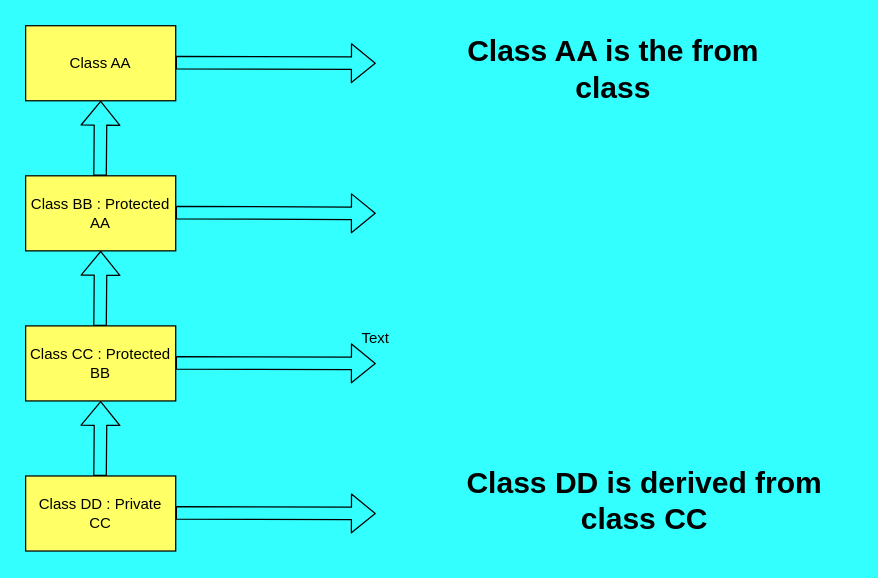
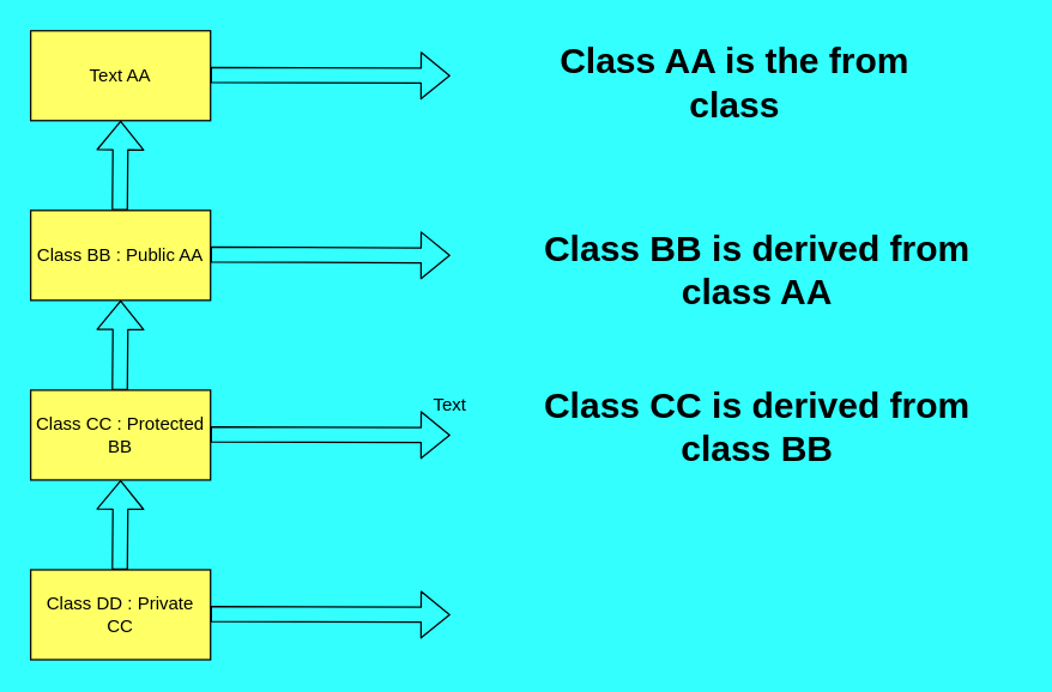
- <mxCell id="5" value="Class AA" style="rounded=0;whiteSpace=wrap;html=1;fillColor=#FFFF66;" vertex="1" parent="1"><mxGeometry x="20" y="20" width="120" height="60" as="geometry" /></mxCell>
+ <mxCell id="5" value="Text AA" style="rounded=0;whiteSpace=wrap;html=1;fillColor=#FFFF66;" vertex="1" parent="1"><mxGeometry x="20" y="20" width="120" height="60" as="geometry" /></mxCell>
- <mxCell id="4" value="Class BB : Protected AA" style="rounded=0;whiteSpace=wrap;html=1;fillColor=#FFFF66;" vertex="1" parent="1"><mxGeometry x="20" y="140" width="120" height="60" as="geometry" /></mxCell>
+ <mxCell id="4" value="Class BB : Public AA" style="rounded=0;whiteSpace=wrap;html=1;fillColor=#FFFF66;" vertex="1" parent="1"><mxGeometry x="20" y="140" width="120" height="60" as="geometry" /></mxCell>
+ <mxCell id="14" value="&lt;h1&gt;Class BB is derived from class AA&lt;/h1&gt;" style="text;html=1;strokeColor=none;fillColor=none;align=center;verticalAlign=middle;whiteSpace=wrap;rounded=0;" vertex="1" parent="1"><mxGeometry x="350" y="160" width="310" height="40" as="geometry" /></mxCell>
+ <mxCell id="16" value="&lt;h1&gt;Class CC is derived from class BB&lt;/h1&gt;" style="text;html=1;strokeColor=none;fillColor=none;align=center;verticalAlign=middle;whiteSpace=wrap;rounded=0;" vertex="1" parent="1"><mxGeometry x="330" y="260" width="350" height="50" as="geometry" /></mxCell>
- <mxCell id="17" value="&lt;h1&gt;Class DD is derived from class CC&lt;/h1&gt;" style="text;html=1;strokeColor=none;fillColor=none;align=center;verticalAlign=middle;whiteSpace=wrap;rounded=0;" vertex="1" parent="1"><mxGeometry x="350" y="380" width="330" height="40" as="geometry" /></mxCell>
